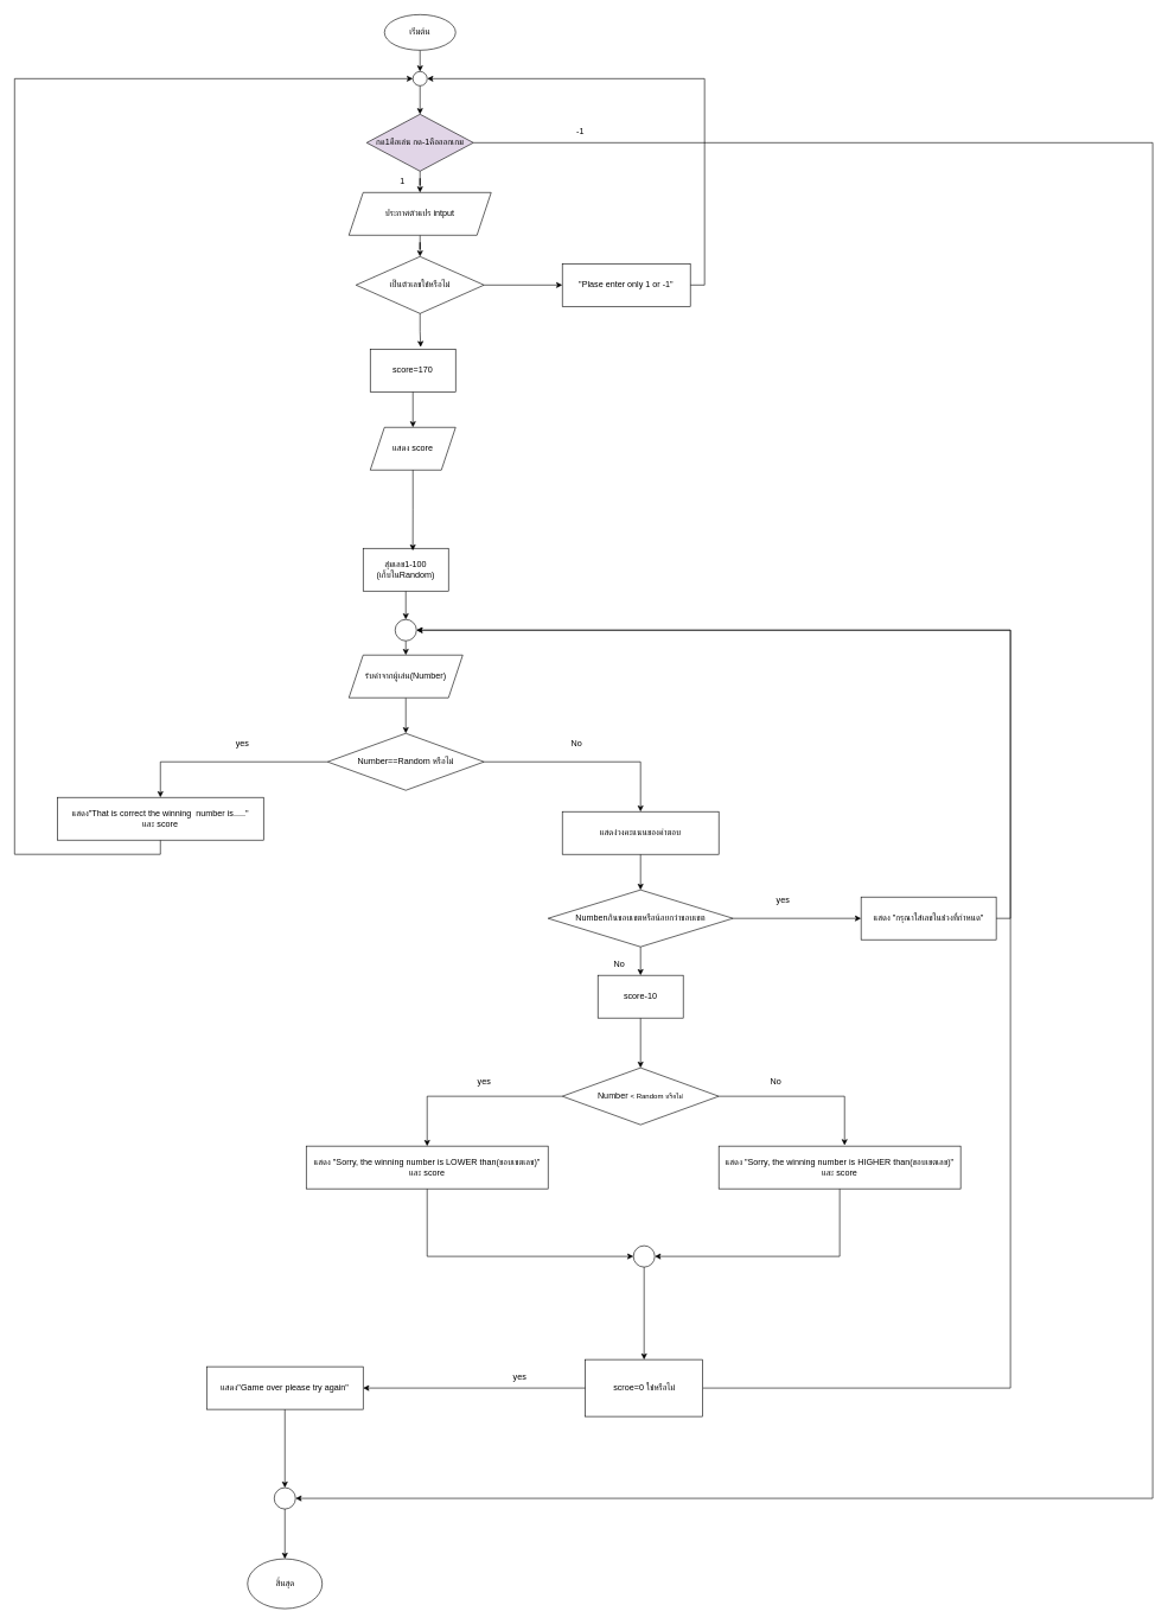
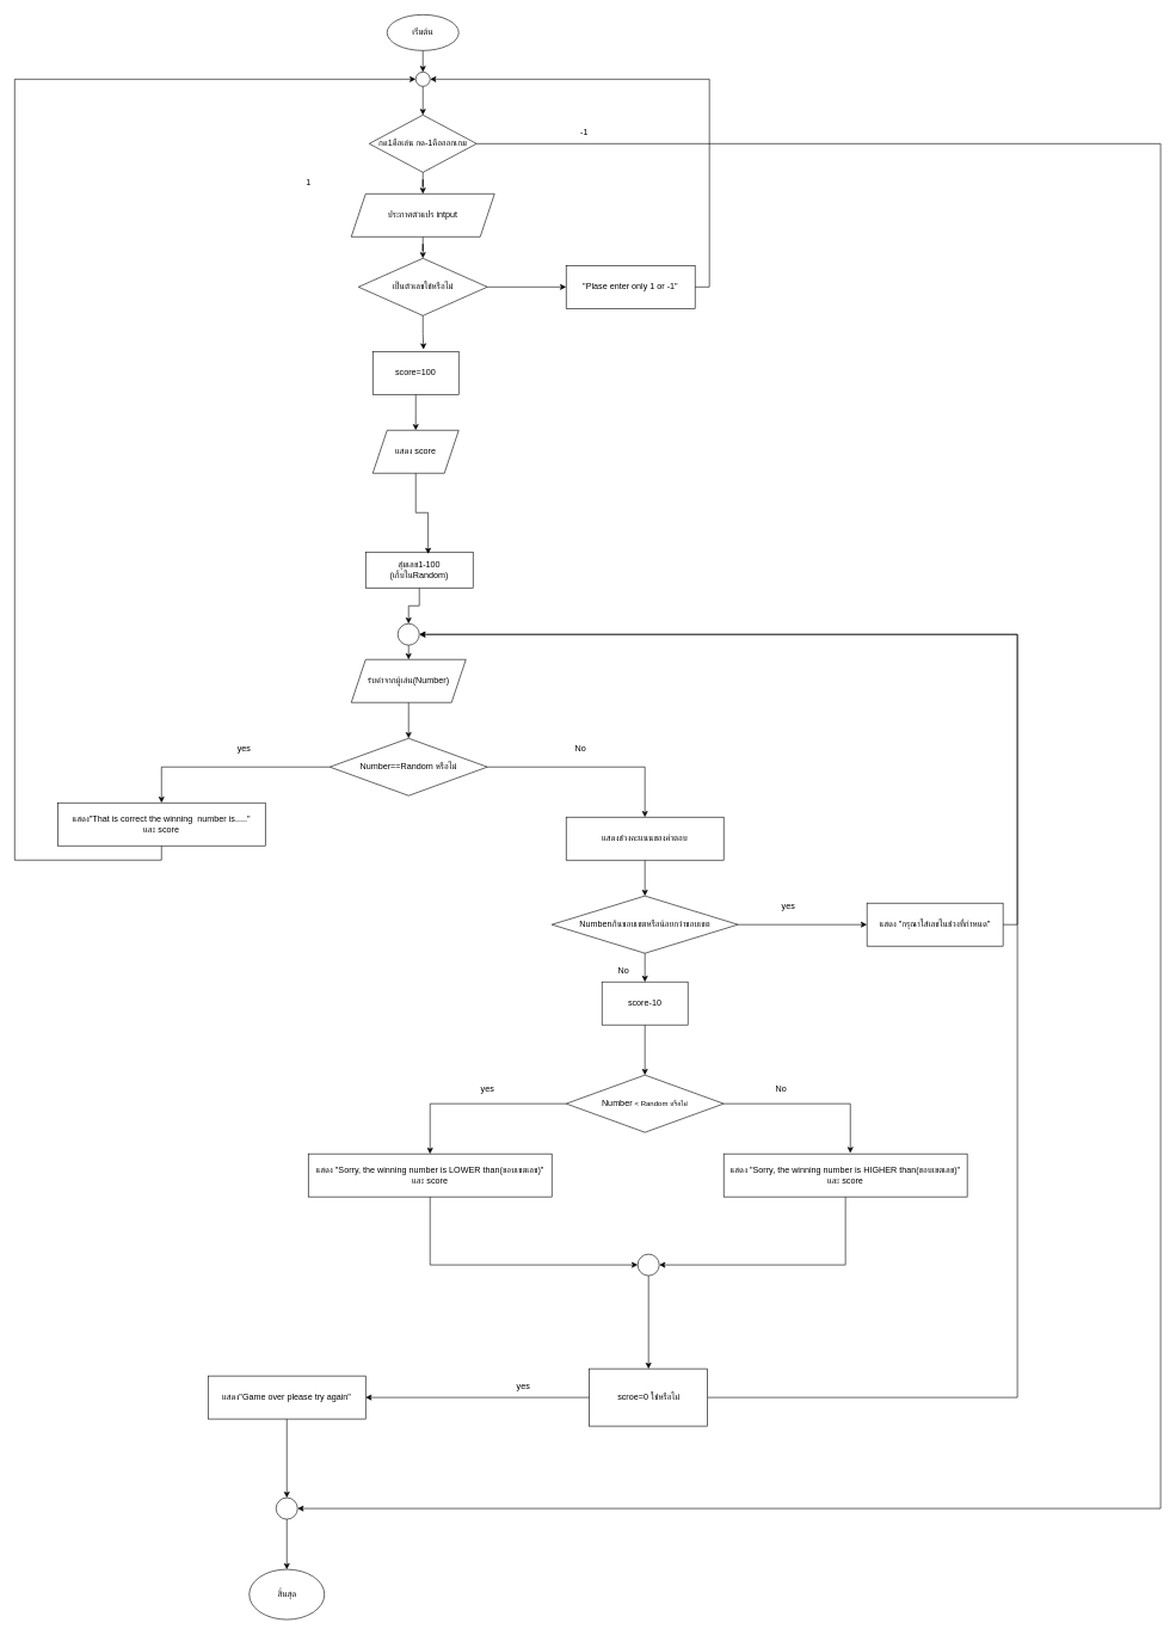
- <mxCell id="6" value="กด1คือเล่น กด-1คือออกเกม" style="rhombus;whiteSpace=wrap;html=1;fillColor=#e1d5e7;" vertex="1" parent="1"><mxGeometry x="515" y="160" width="150" height="80" as="geometry" /></mxCell>
+ <mxCell id="6" value="กด1คือเล่น กด-1คือออกเกม" style="rhombus;whiteSpace=wrap;html=1;" vertex="1" parent="1"><mxGeometry x="515" y="160" width="150" height="80" as="geometry" /></mxCell>
- <mxCell id="64" value="1" style="text;html=1;align=center;verticalAlign=middle;resizable=0;points=[];autosize=1;strokeColor=none;fillColor=none;" vertex="1" parent="1"><mxGeometry x="550" y="240" width="30" height="30" as="geometry" /></mxCell>
+ <mxCell id="64" value="1" style="text;html=1;align=center;verticalAlign=middle;resizable=0;points=[];autosize=1;strokeColor=none;fillColor=none;" vertex="1" parent="1"><mxGeometry x="415" y="240" width="30" height="30" as="geometry" /></mxCell>
- <mxCell id="8" value="score=170" style="whiteSpace=wrap;html=1;" vertex="1" parent="1"><mxGeometry x="520" y="490" width="120" height="60" as="geometry" /></mxCell>
+ <mxCell id="8" value="score=100" style="whiteSpace=wrap;html=1;" vertex="1" parent="1"><mxGeometry x="520" y="490" width="120" height="60" as="geometry" /></mxCell>
- <mxCell id="10" value="สุ่มเลข1-100&lt;div&gt;(เก็บในRandom)&lt;/div&gt;" style="whiteSpace=wrap;html=1;" vertex="1" parent="1"><mxGeometry x="510" y="770" width="120" height="60" as="geometry" /></mxCell>
+ <mxCell id="10" value="สุ่มเลข1-100&lt;div&gt;(เก็บในRandom)&lt;/div&gt;" style="whiteSpace=wrap;html=1;" vertex="1" parent="1"><mxGeometry x="510" y="770" width="150" height="50" as="geometry" /></mxCell>
- <mxCell id="54" value="แสดง่วงคะแนนของคำตอบ" style="rounded=0;whiteSpace=wrap;html=1;" vertex="1" parent="1"><mxGeometry x="790" y="1140" width="220" height="60" as="geometry" /></mxCell>
+ <mxCell id="54" value="แสดงช่วงคะแนนของคำตอบ" style="rounded=0;whiteSpace=wrap;html=1;" vertex="1" parent="1"><mxGeometry x="790" y="1140" width="220" height="60" as="geometry" /></mxCell>
